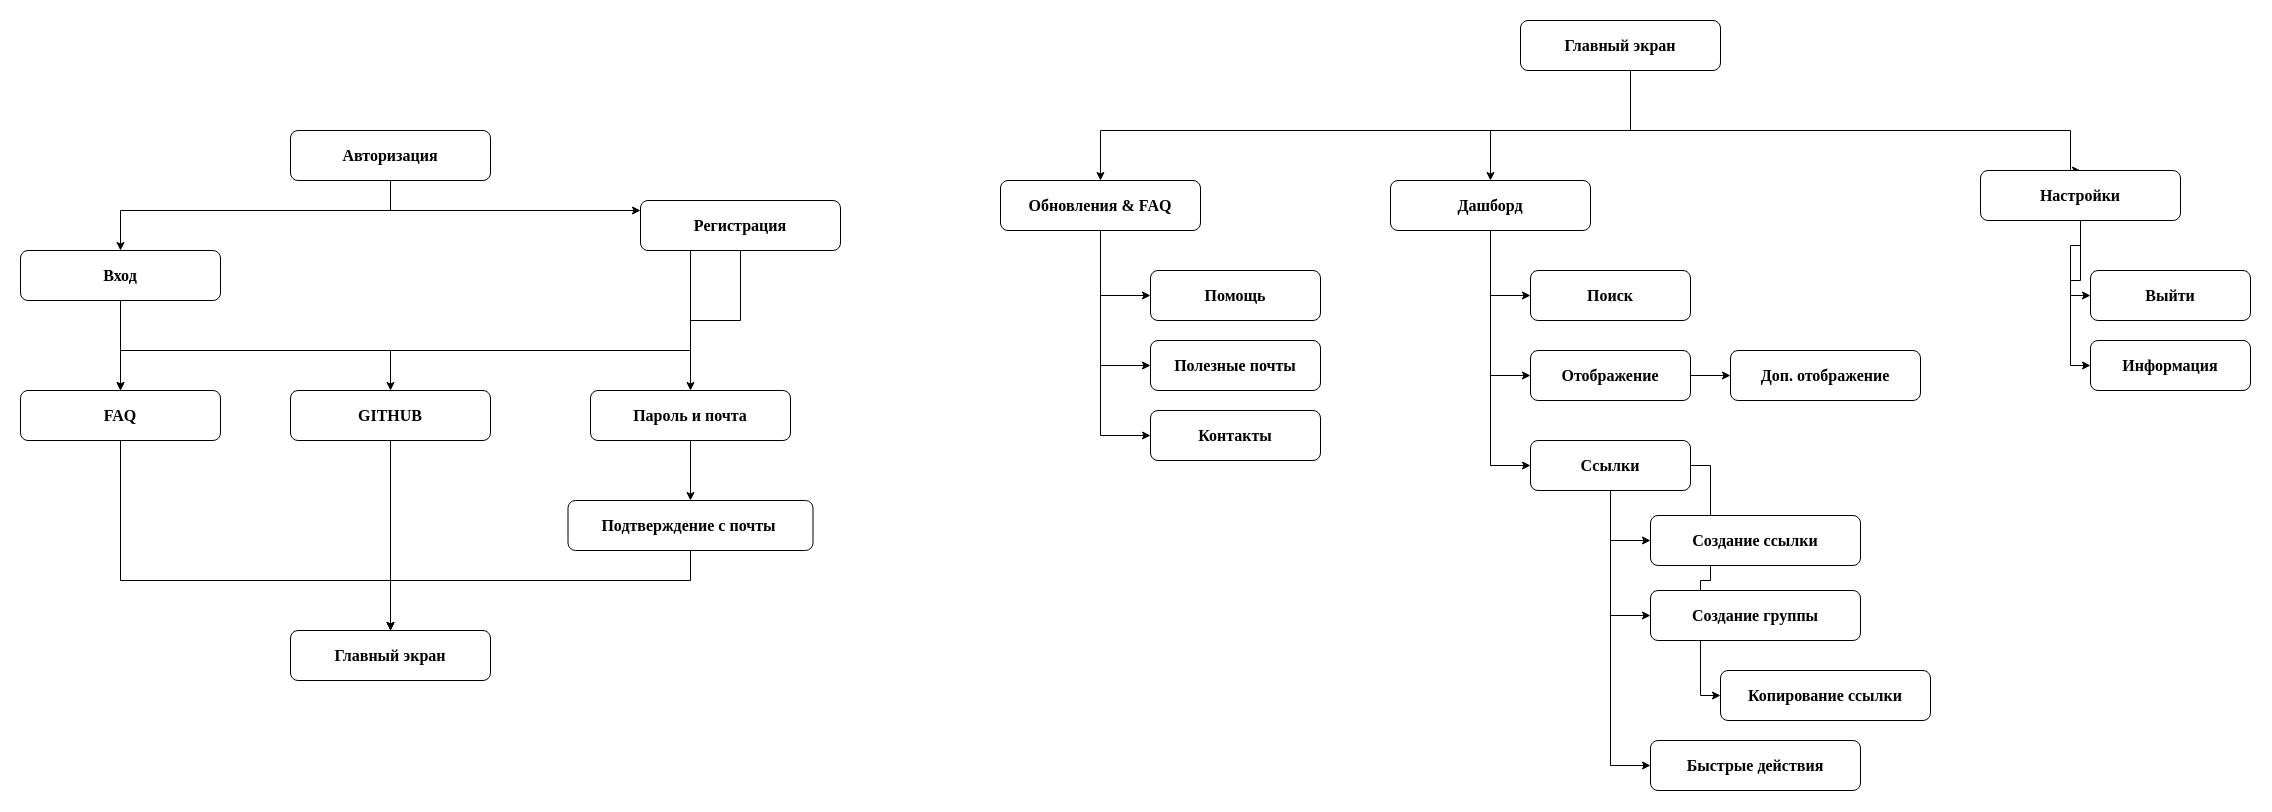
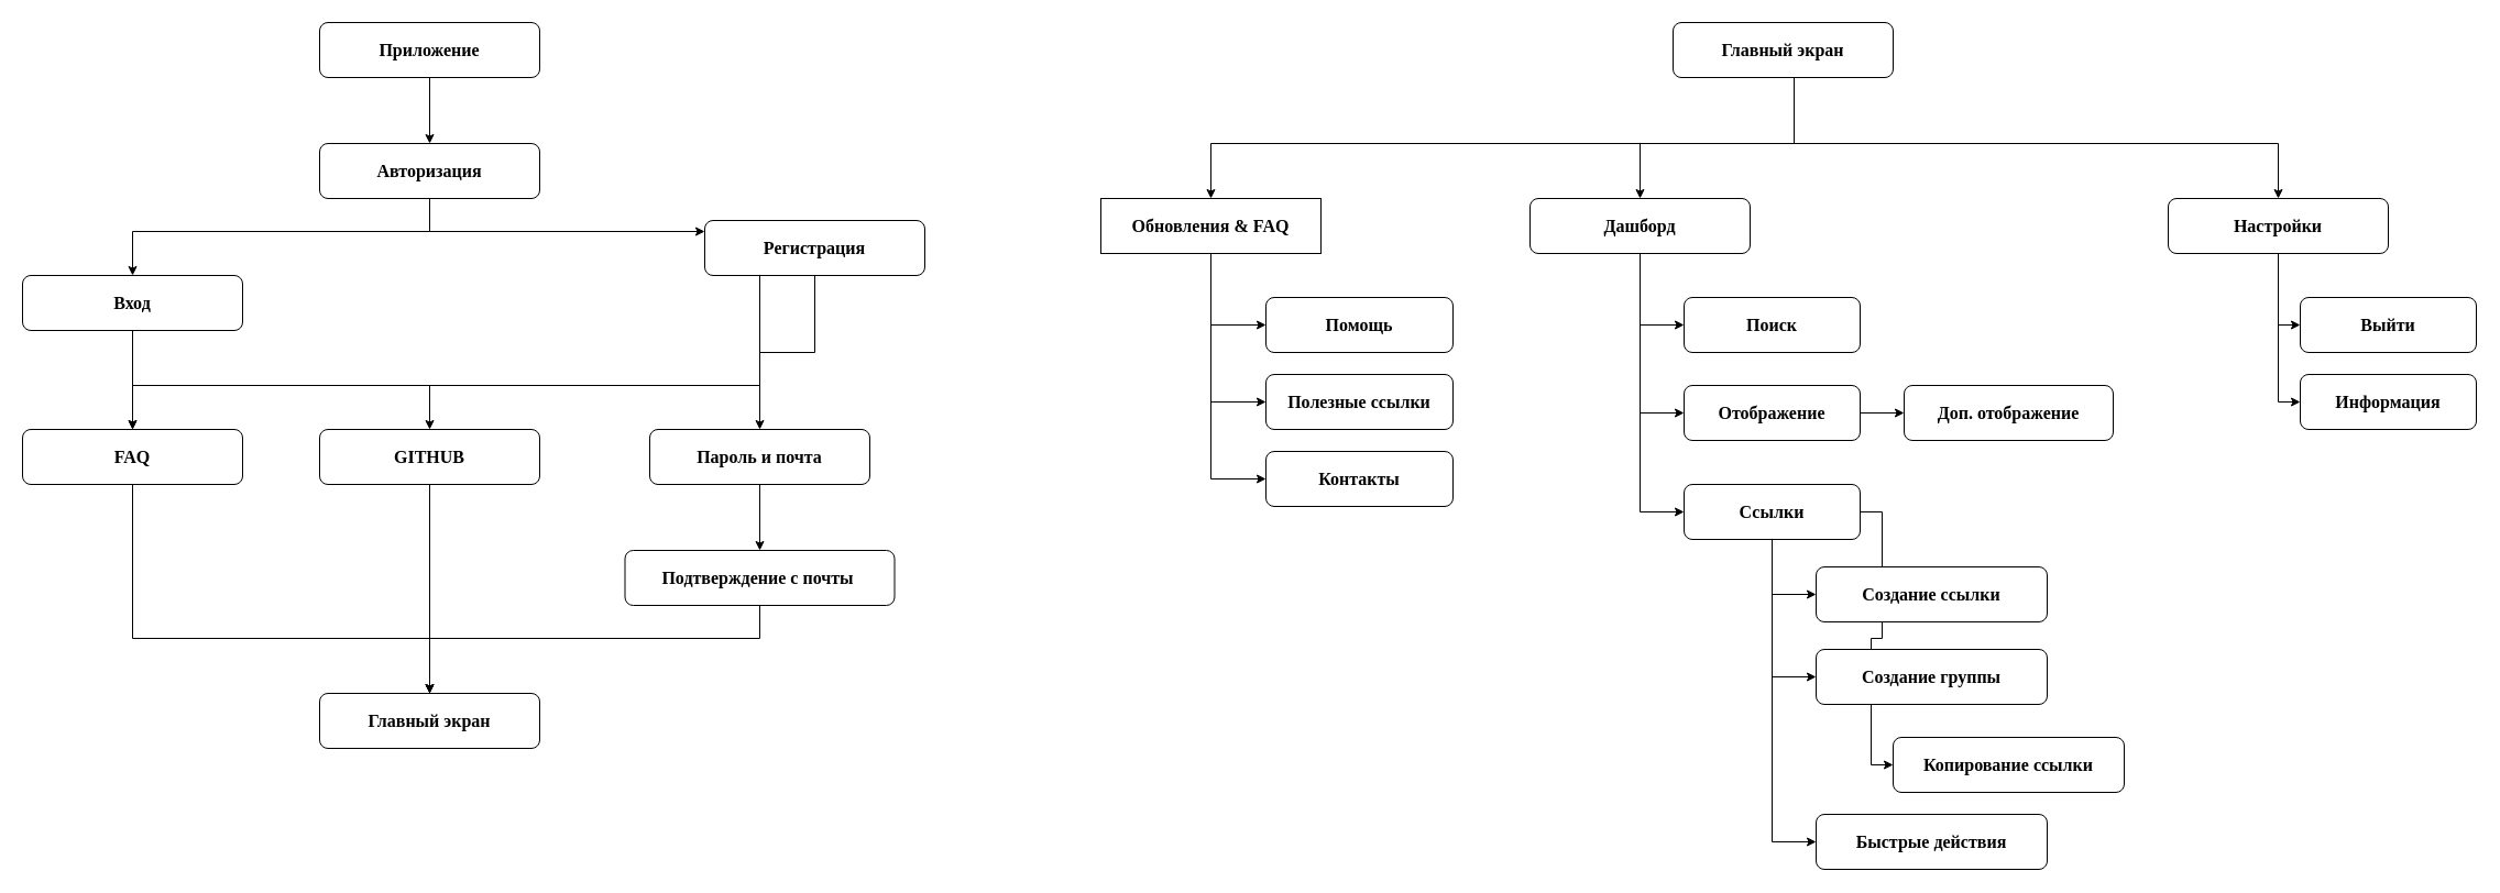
+ <mxCell id="3" value="&lt;b&gt;&lt;font style=&quot;font-size: 16px;&quot;&gt;Приложение&lt;/font&gt;&lt;/b&gt;" style="whiteSpace=wrap;html=1;rounded=1;shadow=0;comic=0;labelBackgroundColor=none;strokeWidth=1;fontFamily=Comic Sans MS;fontSize=12;align=center;" vertex="1" parent="1"><mxGeometry x="290" y="20" width="200" height="50" as="geometry" /></mxCell>
+ <mxCell id="2" style="edgeStyle=orthogonalEdgeStyle;rounded=0;orthogonalLoop=1;jettySize=auto;html=1;entryX=0.5;entryY=0;entryDx=0;entryDy=0;" edge="1" parent="1" source="3" target="6"><mxGeometry relative="1" as="geometry" /></mxCell>
- <mxCell id="28" value="&lt;b style=&quot;border-color: var(--border-color);&quot;&gt;&lt;font style=&quot;border-color: var(--border-color); font-size: 16px;&quot;&gt;Настройки&lt;/font&gt;&lt;/b&gt;" style="whiteSpace=wrap;html=1;rounded=1;shadow=0;comic=0;labelBackgroundColor=none;strokeWidth=1;fontFamily=Comic Sans MS;fontSize=12;align=center;" vertex="1" parent="1"><mxGeometry x="1980" y="170" width="200" height="50" as="geometry" /></mxCell>
+ <mxCell id="28" value="&lt;b style=&quot;border-color: var(--border-color);&quot;&gt;&lt;font style=&quot;border-color: var(--border-color); font-size: 16px;&quot;&gt;Настройки&lt;/font&gt;&lt;/b&gt;" style="whiteSpace=wrap;html=1;rounded=1;shadow=0;comic=0;labelBackgroundColor=none;strokeWidth=1;fontFamily=Comic Sans MS;fontSize=12;align=center;" vertex="1" parent="1"><mxGeometry x="1970" y="180" width="200" height="50" as="geometry" /></mxCell>
- <mxCell id="36" value="&lt;b&gt;&lt;font style=&quot;font-size: 16px;&quot;&gt;Обновления &amp;amp; FAQ&lt;/font&gt;&lt;/b&gt;" style="whiteSpace=wrap;html=1;rounded=1;shadow=0;comic=0;labelBackgroundColor=none;strokeWidth=1;fontFamily=Comic Sans MS;fontSize=12;align=center;" vertex="1" parent="1"><mxGeometry x="1000" y="180" width="200" height="50" as="geometry" /></mxCell>
+ <mxCell id="36" value="&lt;b&gt;&lt;font style=&quot;font-size: 16px;&quot;&gt;Обновления &amp;amp; FAQ&lt;/font&gt;&lt;/b&gt;" style="whiteSpace=wrap;html=1;shadow=0;comic=0;labelBackgroundColor=none;strokeWidth=1;fontFamily=Comic Sans MS;fontSize=12;align=center;rounded=0;" vertex="1" parent="1"><mxGeometry x="1000" y="180" width="200" height="50" as="geometry" /></mxCell>
- <mxCell id="38" value="&lt;b&gt;&lt;font style=&quot;font-size: 16px;&quot;&gt;Полезные почты&lt;/font&gt;&lt;/b&gt;" style="whiteSpace=wrap;html=1;rounded=1;shadow=0;comic=0;labelBackgroundColor=none;strokeWidth=1;fontFamily=Comic Sans MS;fontSize=12;align=center;" vertex="1" parent="1"><mxGeometry x="1150" y="340" width="170" height="50" as="geometry" /></mxCell>
+ <mxCell id="38" value="&lt;b&gt;&lt;font style=&quot;font-size: 16px;&quot;&gt;Полезные ссылки&lt;/font&gt;&lt;/b&gt;" style="whiteSpace=wrap;html=1;rounded=1;shadow=0;comic=0;labelBackgroundColor=none;strokeWidth=1;fontFamily=Comic Sans MS;fontSize=12;align=center;" vertex="1" parent="1"><mxGeometry x="1150" y="340" width="170" height="50" as="geometry" /></mxCell>
